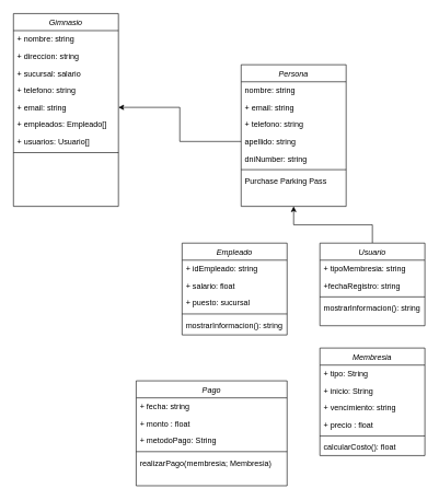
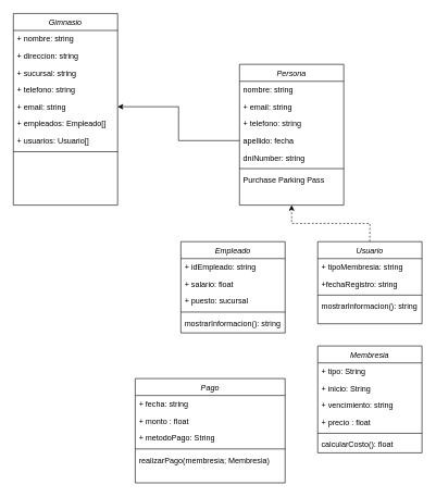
- <mxCell id="5" value="+ sucursal: salario" style="text;align=left;verticalAlign=top;spacingLeft=4;spacingRight=4;overflow=hidden;rotatable=0;points=[[0,0.5],[1,0.5]];portConstraint=eastwest;rounded=0;shadow=0;html=0;" parent="2" vertex="1"><mxGeometry y="78" width="160" height="26" as="geometry" /></mxCell>
+ <mxCell id="5" value="+ sucursal: string" style="text;align=left;verticalAlign=top;spacingLeft=4;spacingRight=4;overflow=hidden;rotatable=0;points=[[0,0.5],[1,0.5]];portConstraint=eastwest;rounded=0;shadow=0;html=0;" parent="2" vertex="1"><mxGeometry y="78" width="160" height="26" as="geometry" /></mxCell>
- <mxCell id="21" value="apellido: string" style="text;align=left;verticalAlign=top;spacingLeft=4;spacingRight=4;overflow=hidden;rotatable=0;points=[[0,0.5],[1,0.5]];portConstraint=eastwest;rounded=0;shadow=0;html=0;" vertex="1" parent="17"><mxGeometry y="104" width="160" height="26" as="geometry" /></mxCell>
+ <mxCell id="21" value="apellido: fecha" style="text;align=left;verticalAlign=top;spacingLeft=4;spacingRight=4;overflow=hidden;rotatable=0;points=[[0,0.5],[1,0.5]];portConstraint=eastwest;rounded=0;shadow=0;html=0;" vertex="1" parent="17"><mxGeometry y="104" width="160" height="26" as="geometry" /></mxCell>
- <mxCell id="32" style="edgeStyle=orthogonalEdgeStyle;rounded=0;orthogonalLoop=1;jettySize=auto;html=1;exitX=0.5;exitY=0;exitDx=0;exitDy=0;entryX=0.5;entryY=1;entryDx=0;entryDy=0;" edge="1" parent="1" source="33" target="17"><mxGeometry relative="1" as="geometry" /></mxCell>
+ <mxCell id="32" style="edgeStyle=orthogonalEdgeStyle;rounded=0;orthogonalLoop=1;jettySize=auto;html=1;exitX=0.5;exitY=0;exitDx=0;exitDy=0;entryX=0.5;entryY=1;entryDx=0;entryDy=0;dashed=1;" edge="1" parent="1" source="33" target="17"><mxGeometry relative="1" as="geometry" /></mxCell>
